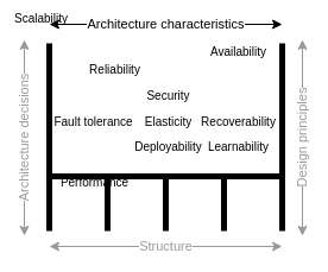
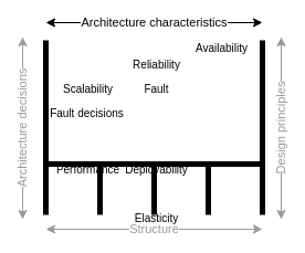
- <mxCell id="15" value="&lt;font color=&quot;#000000&quot; style=&quot;font-size: 10px&quot;&gt;Scalability&lt;/font&gt;" style="text;html=1;strokeColor=none;fillColor=none;align=center;verticalAlign=middle;whiteSpace=wrap;rounded=0;fontColor=#999999;" vertex="1" parent="1"><mxGeometry x="11.5" y="7" width="45" height="15" as="geometry" /></mxCell>
+ <mxCell id="15" value="&lt;font color=&quot;#000000&quot; style=&quot;font-size: 10px&quot;&gt;Scalability&lt;/font&gt;" style="text;html=1;strokeColor=none;fillColor=none;align=center;verticalAlign=middle;whiteSpace=wrap;rounded=0;fontColor=#999999;" vertex="1" parent="1"><mxGeometry x="56.5" y="72" width="45" height="15" as="geometry" /></mxCell>
- <mxCell id="13" value="&lt;font color=&quot;#000000&quot; style=&quot;font-size: 10px&quot;&gt;Reliability&lt;/font&gt;" style="text;html=1;strokeColor=none;fillColor=none;align=center;verticalAlign=middle;whiteSpace=wrap;rounded=0;fontColor=#999999;" vertex="1" parent="1"><mxGeometry x="73.5" y="50" width="45" height="15" as="geometry" /></mxCell>
+ <mxCell id="13" value="&lt;font color=&quot;#000000&quot; style=&quot;font-size: 10px&quot;&gt;Reliability&lt;/font&gt;" style="text;html=1;strokeColor=none;fillColor=none;align=center;verticalAlign=middle;whiteSpace=wrap;rounded=0;fontColor=#999999;" vertex="1" parent="1"><mxGeometry x="118.5" y="50" width="45" height="15" as="geometry" /></mxCell>
- <mxCell id="14" value="&lt;font color=&quot;#000000&quot; style=&quot;font-size: 10px&quot;&gt;Security&lt;/font&gt;" style="text;html=1;strokeColor=none;fillColor=none;align=center;verticalAlign=middle;whiteSpace=wrap;rounded=0;fontColor=#999999;" vertex="1" parent="1"><mxGeometry x="118.5" y="72" width="45" height="15" as="geometry" /></mxCell>
+ <mxCell id="14" value="&lt;font color=&quot;#000000&quot; style=&quot;font-size: 10px&quot;&gt;Fault&lt;/font&gt;" style="text;html=1;strokeColor=none;fillColor=none;align=center;verticalAlign=middle;whiteSpace=wrap;rounded=0;fontColor=#999999;" vertex="1" parent="1"><mxGeometry x="118.5" y="72" width="45" height="15" as="geometry" /></mxCell>
- <mxCell id="17" value="&lt;font color=&quot;#000000&quot; style=&quot;font-size: 10px&quot;&gt;Elasticity&lt;/font&gt;" style="text;html=1;strokeColor=none;fillColor=none;align=center;verticalAlign=middle;whiteSpace=wrap;rounded=0;fontColor=#999999;" vertex="1" parent="1"><mxGeometry x="118.5" y="94" width="45" height="15" as="geometry" /></mxCell>
+ <mxCell id="17" value="&lt;font color=&quot;#000000&quot; style=&quot;font-size: 10px&quot;&gt;Elasticity&lt;/font&gt;" style="text;html=1;strokeColor=none;fillColor=none;align=center;verticalAlign=middle;whiteSpace=wrap;rounded=0;fontColor=#999999;" vertex="1" parent="1"><mxGeometry x="118.5" y="189" width="45" height="15" as="geometry" /></mxCell>
- <mxCell id="16" value="&lt;font color=&quot;#000000&quot; style=&quot;font-size: 10px&quot;&gt;Recoverability&lt;br&gt;&lt;/font&gt;" style="text;html=1;strokeColor=none;fillColor=none;align=center;verticalAlign=middle;whiteSpace=wrap;rounded=0;fontColor=#999999;" vertex="1" parent="1"><mxGeometry x="178" y="94" width="45" height="15" as="geometry" /></mxCell>
- <mxCell id="18" value="&lt;font color=&quot;#000000&quot; style=&quot;font-size: 10px&quot;&gt;Fault tolerance&lt;/font&gt;" style="text;html=1;strokeColor=none;fillColor=none;align=center;verticalAlign=middle;whiteSpace=wrap;rounded=0;fontColor=#999999;" vertex="1" parent="1"><mxGeometry x="42" y="94" width="72.5" height="15" as="geometry" /></mxCell>
+ <mxCell id="18" value="&lt;font color=&quot;#000000&quot; style=&quot;font-size: 10px&quot;&gt;Fault decisions&lt;/font&gt;" style="text;html=1;strokeColor=none;fillColor=none;align=center;verticalAlign=middle;whiteSpace=wrap;rounded=0;fontColor=#999999;" vertex="1" parent="1"><mxGeometry x="42" y="94" width="72.5" height="15" as="geometry" /></mxCell>
- <mxCell id="20" value="&lt;font color=&quot;#000000&quot; style=&quot;font-size: 10px&quot;&gt;Deployability&lt;/font&gt;" style="text;html=1;strokeColor=none;fillColor=none;align=center;verticalAlign=middle;whiteSpace=wrap;rounded=0;fontColor=#999999;" vertex="1" parent="1"><mxGeometry x="118.5" y="115" width="45" height="15" as="geometry" /></mxCell>
+ <mxCell id="20" value="&lt;font color=&quot;#000000&quot; style=&quot;font-size: 10px&quot;&gt;Deployability&lt;/font&gt;" style="text;html=1;strokeColor=none;fillColor=none;align=center;verticalAlign=middle;whiteSpace=wrap;rounded=0;fontColor=#999999;" vertex="1" parent="1"><mxGeometry x="118.5" y="145" width="45" height="15" as="geometry" /></mxCell>
- <mxCell id="19" value="&lt;font color=&quot;#000000&quot; style=&quot;font-size: 10px&quot;&gt;Learnability&lt;br&gt;&lt;/font&gt;" style="text;html=1;strokeColor=none;fillColor=none;align=center;verticalAlign=middle;whiteSpace=wrap;rounded=0;fontColor=#999999;" vertex="1" parent="1"><mxGeometry x="178" y="115" width="45" height="15" as="geometry" /></mxCell>
